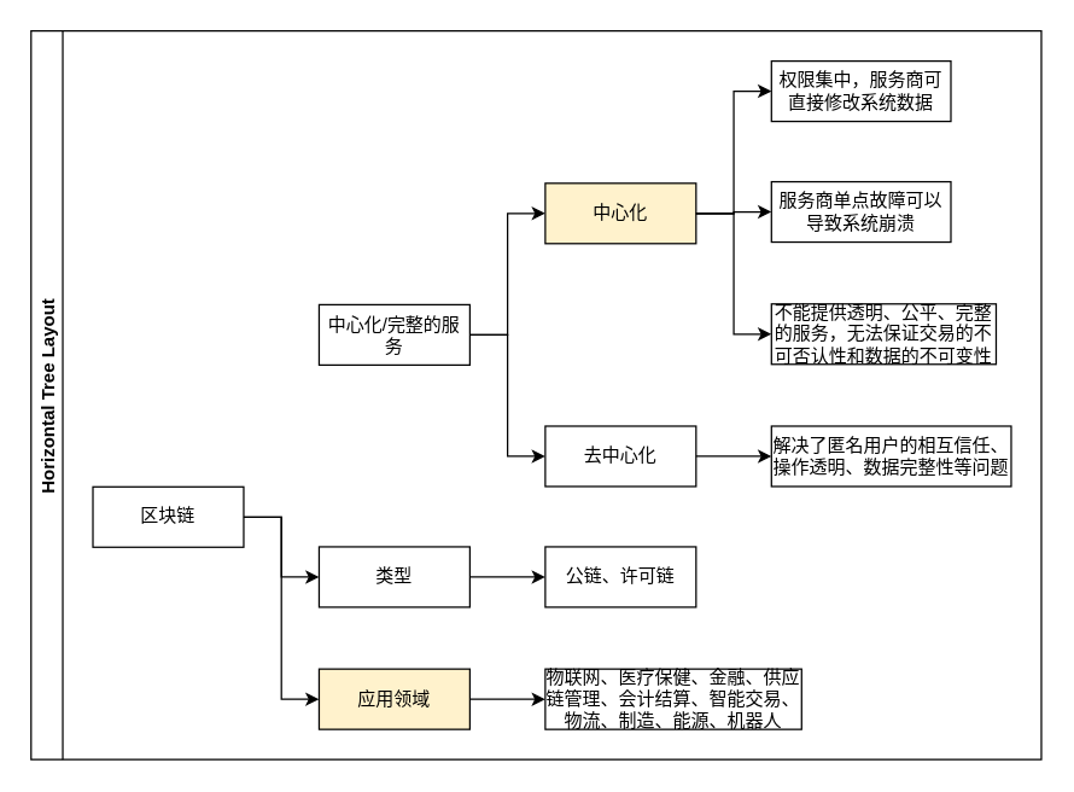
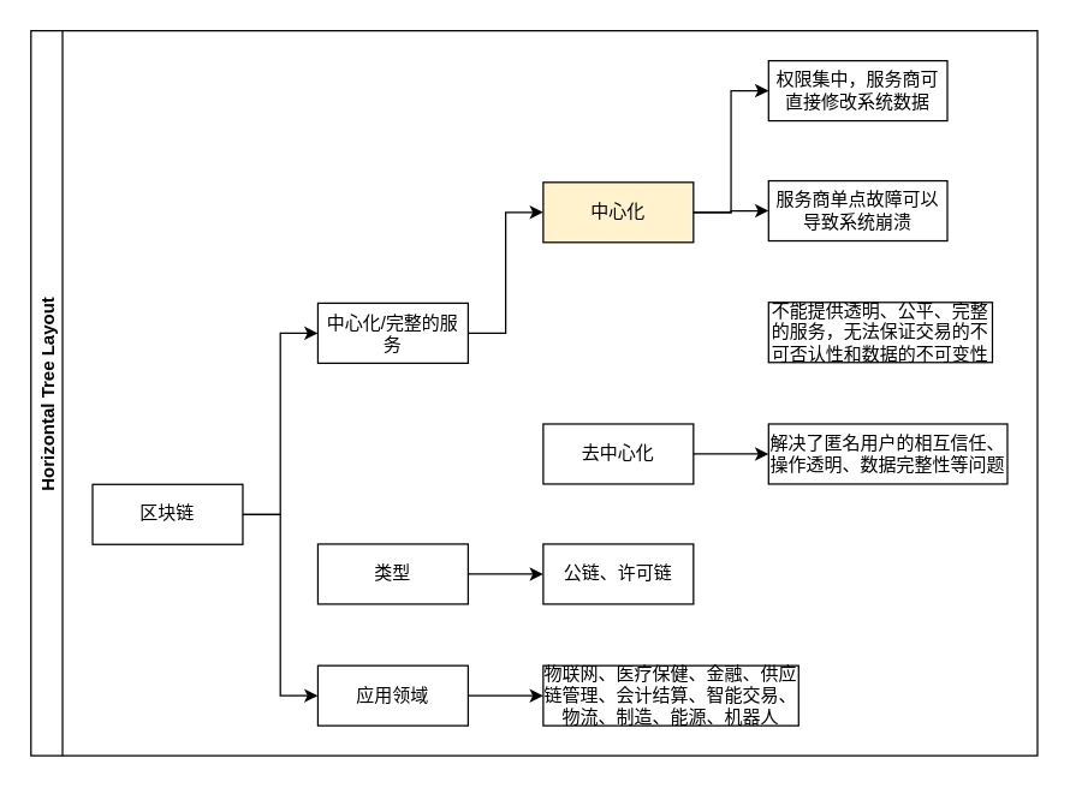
- <mxCell id="22" value="" style="edgeStyle=elbowEdgeStyle;elbow=horizontal;html=1;rounded=0;" edge="1" target="23" source="13" parent="2"><mxGeometry relative="1" as="geometry"><mxPoint x="590" y="-276.7" as="sourcePoint" /></mxGeometry></mxCell>
- <mxCell id="14" value="" style="edgeStyle=elbowEdgeStyle;elbow=horizontal;html=1;rounded=0;" edge="1" target="15" source="4" parent="2"><mxGeometry relative="1" as="geometry"><mxPoint x="440" y="-532.5" as="sourcePoint" /></mxGeometry></mxCell>
+ <mxCell id="5" value="" style="edgeStyle=elbowEdgeStyle;elbow=horizontal;html=1;rounded=0;" edge="1" parent="2" source="3" target="4"><mxGeometry relative="1" as="geometry" /></mxCell>
- <mxCell id="8" value="" style="edgeStyle=elbowEdgeStyle;elbow=horizontal;html=1;rounded=0;" edge="1" target="9" source="3" parent="2"><mxGeometry relative="1" as="geometry"><mxPoint x="271" y="-973.6" as="sourcePoint" /></mxGeometry></mxCell>
- <mxCell id="6" value="应用领域" style="whiteSpace=wrap;html=1;fillColor=#fff2cc;" vertex="1" parent="2"><mxGeometry x="191" y="423" width="100" height="40" as="geometry" /></mxCell>
+ <mxCell id="6" value="应用领域" style="whiteSpace=wrap;html=1;" vertex="1" parent="2"><mxGeometry x="191" y="423" width="100" height="40" as="geometry" /></mxCell>
